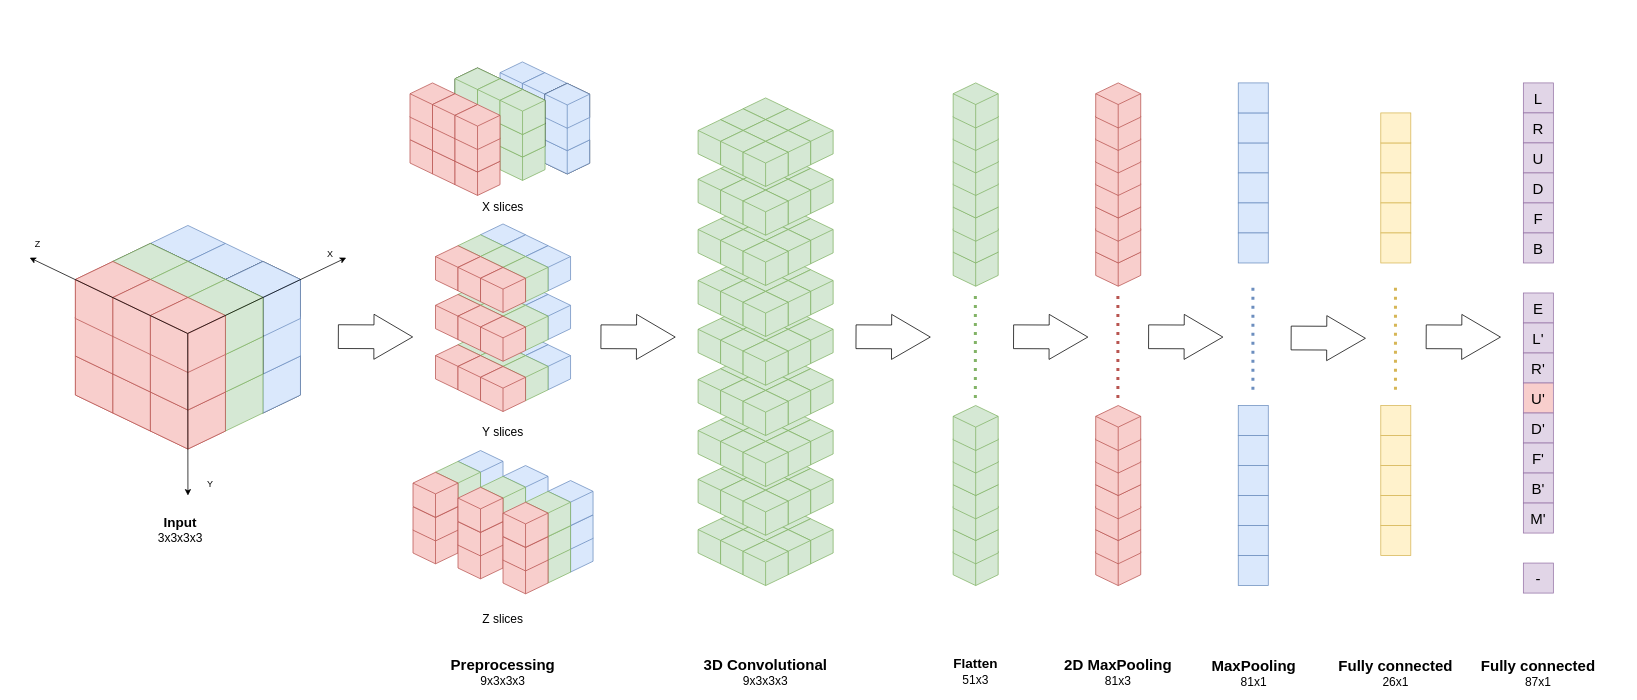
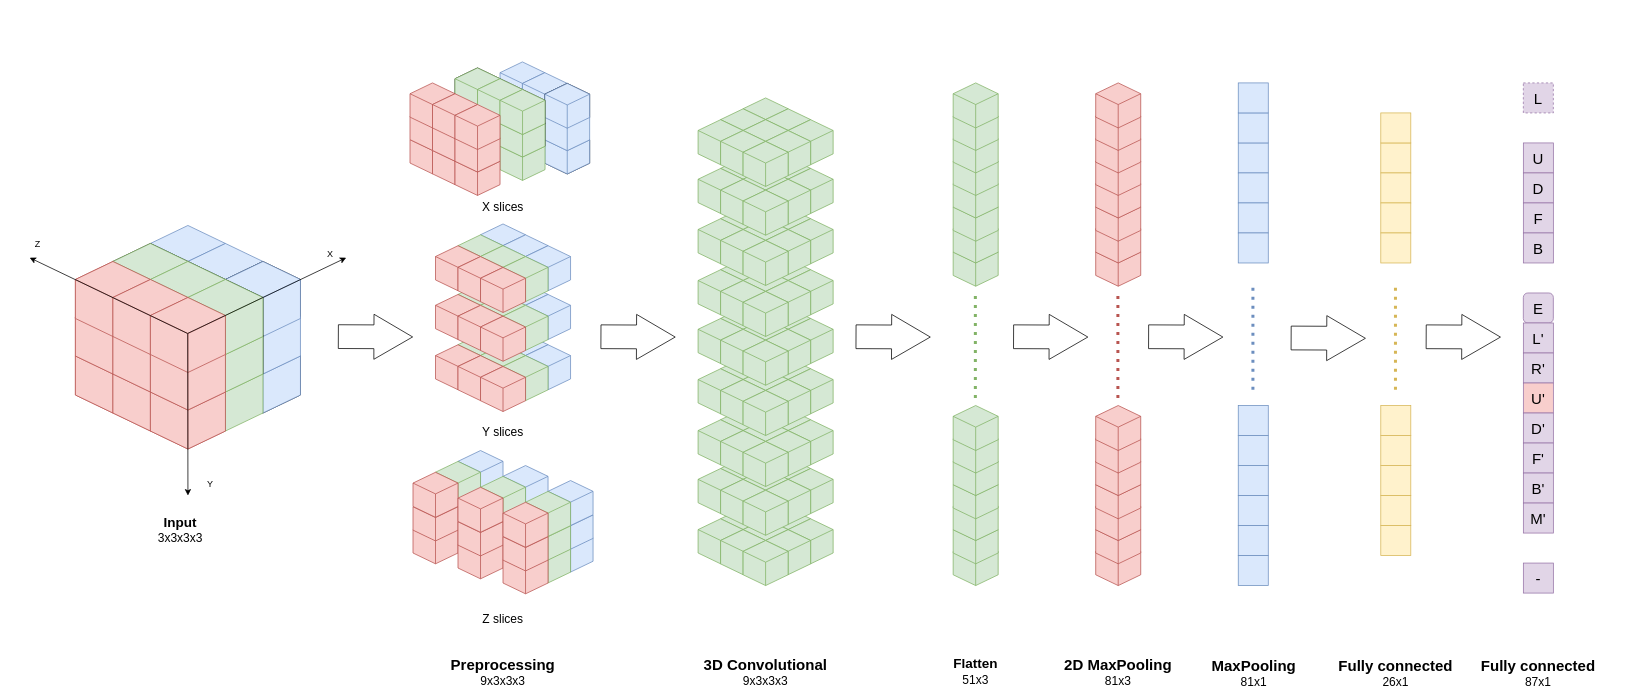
- <mxCell id="319" value="L" style="rounded=0;whiteSpace=wrap;html=1;fontSize=20;strokeColor=#9673a6;fillColor=#e1d5e7;" vertex="1" parent="318"><mxGeometry width="40" height="40" as="geometry" /></mxCell>
+ <mxCell id="319" value="L" style="rounded=0;whiteSpace=wrap;html=1;fontSize=20;strokeColor=#9673a6;fillColor=#e1d5e7;dashed=1;" vertex="1" parent="318"><mxGeometry width="40" height="40" as="geometry" /></mxCell>
- <mxCell id="320" value="R" style="rounded=0;whiteSpace=wrap;html=1;fontSize=20;strokeColor=#9673a6;fillColor=#e1d5e7;" vertex="1" parent="318"><mxGeometry y="40" width="40" height="40" as="geometry" /></mxCell>
- <mxCell id="325" value="E" style="rounded=0;whiteSpace=wrap;html=1;fontSize=20;strokeColor=#9673a6;fillColor=#e1d5e7;" vertex="1" parent="318"><mxGeometry y="280" width="40" height="40" as="geometry" /></mxCell>
+ <mxCell id="325" value="E" style="whiteSpace=wrap;html=1;fontSize=20;strokeColor=#9673a6;fillColor=#e1d5e7;rounded=1;" vertex="1" parent="318"><mxGeometry y="280" width="40" height="40" as="geometry" /></mxCell>
